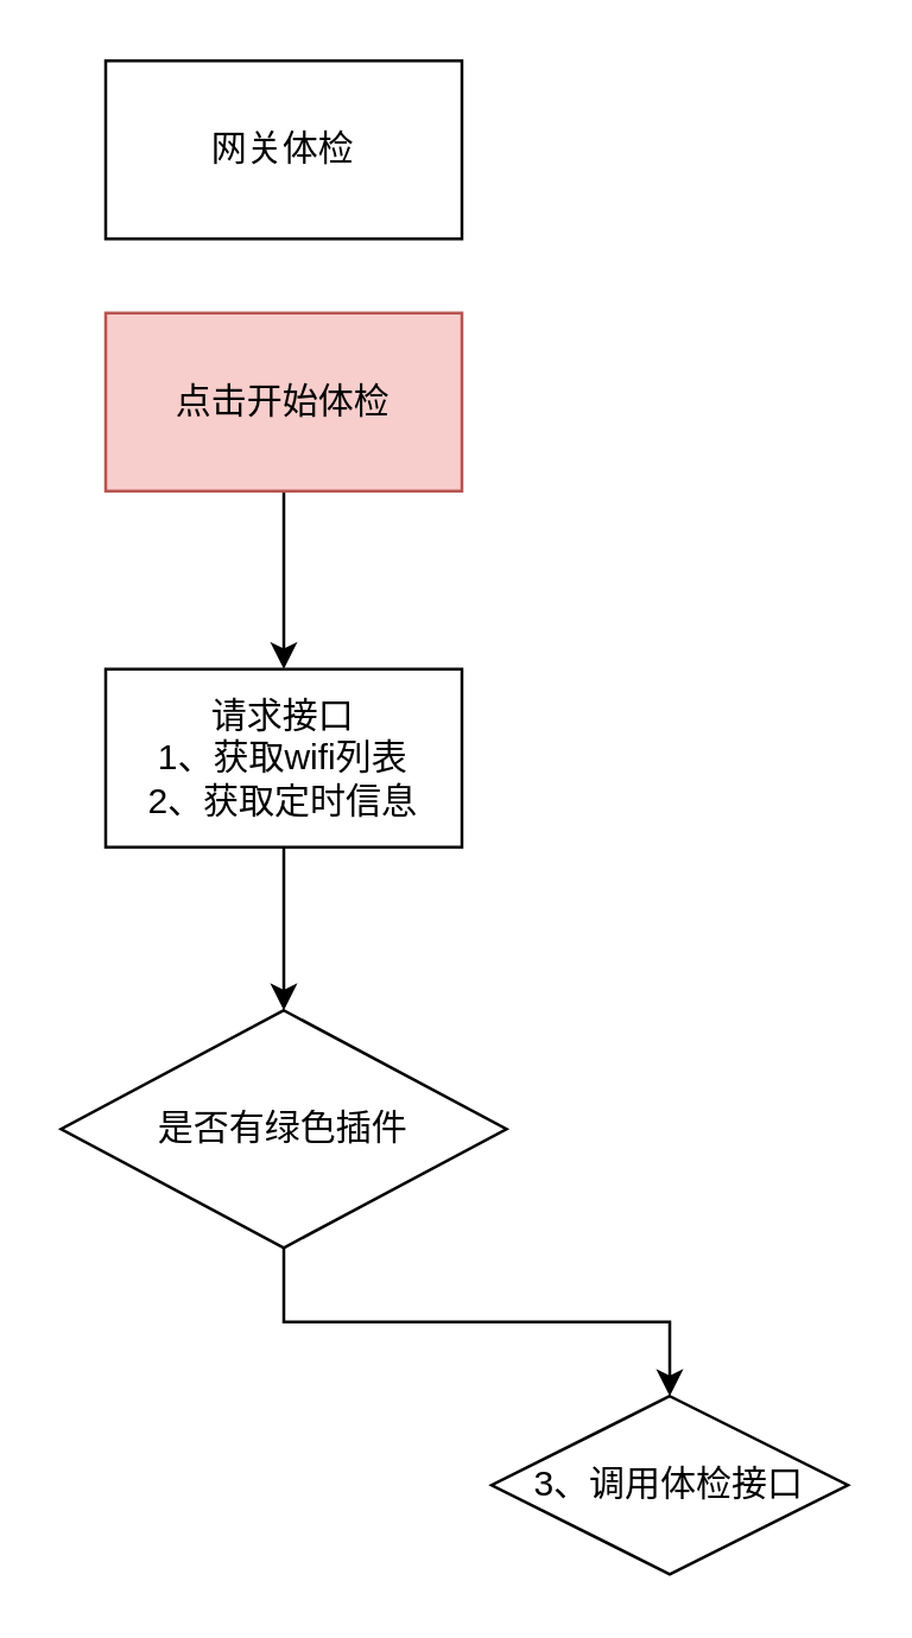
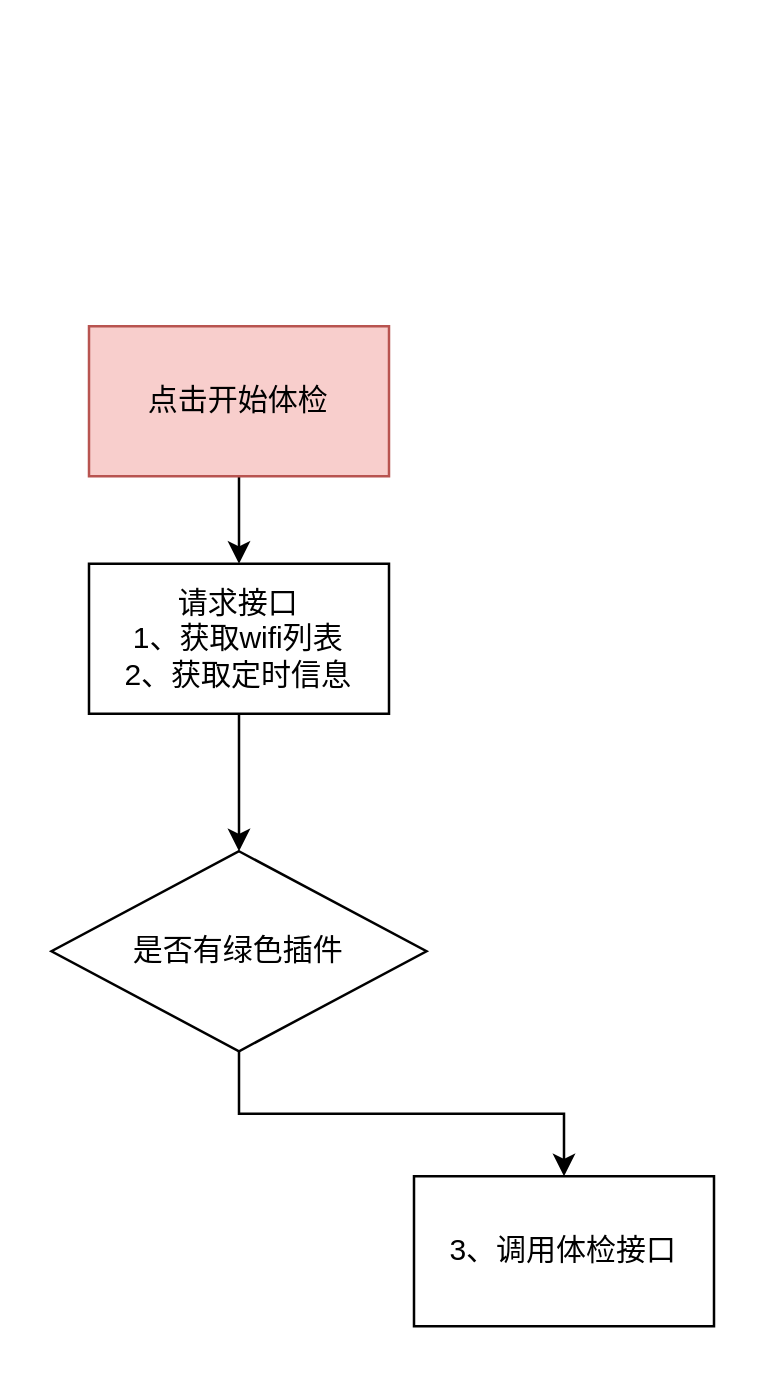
- <mxCell id="2" value="网关体检" style="rounded=0;whiteSpace=wrap;html=1;" vertex="1" parent="1"><mxGeometry x="35" y="20" width="120" height="60" as="geometry" /></mxCell>
- <mxCell id="4" value="点击开始体检" style="rounded=0;whiteSpace=wrap;html=1;fillColor=#f8cecc;strokeColor=#b85450;" vertex="1" parent="1"><mxGeometry x="35" y="105" width="120" height="60" as="geometry" /></mxCell>
+ <mxCell id="4" value="点击开始体检" style="rounded=0;whiteSpace=wrap;html=1;fillColor=#f8cecc;strokeColor=#b85450;" vertex="1" parent="1"><mxGeometry x="35" y="130" width="120" height="60" as="geometry" /></mxCell>
- <mxCell id="7" value="3、调用体检接口" style="rhombus;whiteSpace=wrap;html=1;" vertex="1" parent="1"><mxGeometry x="165" y="470" width="120" height="60" as="geometry" /></mxCell>
+ <mxCell id="7" value="3、调用体检接口" style="rounded=0;whiteSpace=wrap;html=1;" vertex="1" parent="1"><mxGeometry x="165" y="470" width="120" height="60" as="geometry" /></mxCell>
